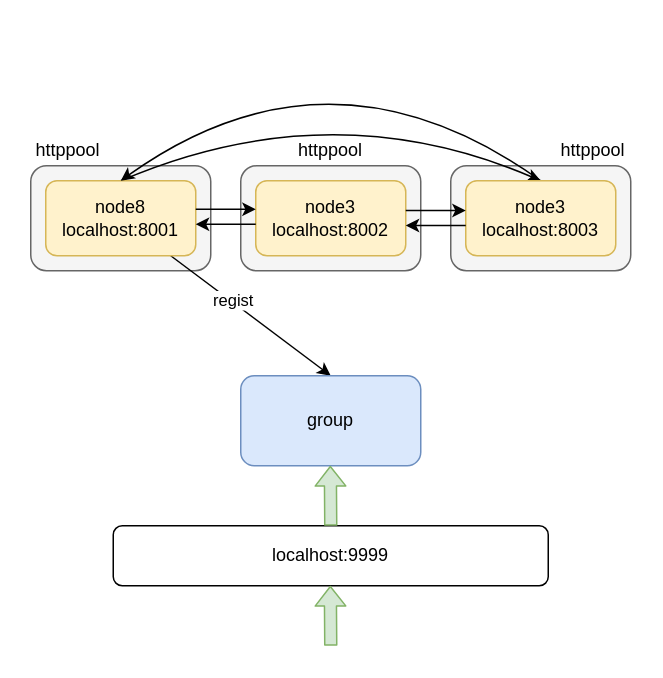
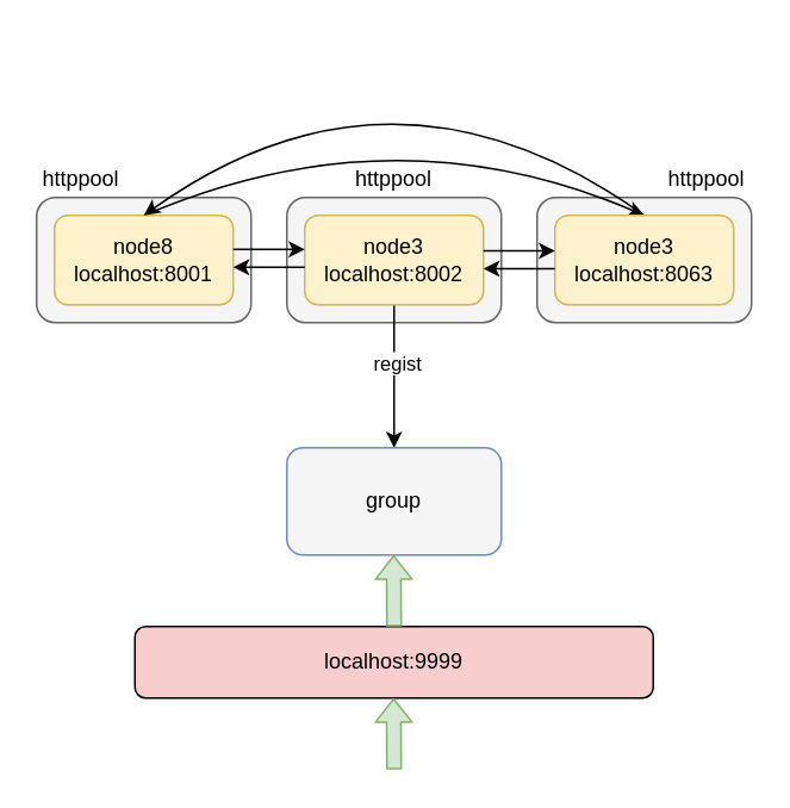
- <mxCell id="12" value="node3&lt;br&gt;localhost:8003" style="rounded=1;whiteSpace=wrap;html=1;fillColor=#fff2cc;strokeColor=#d6b656;" vertex="1" parent="1"><mxGeometry x="310" y="120" width="100" height="50" as="geometry" /></mxCell>
+ <mxCell id="12" value="node3&lt;br&gt;localhost:8063" style="rounded=1;whiteSpace=wrap;html=1;fillColor=#fff2cc;strokeColor=#d6b656;" vertex="1" parent="1"><mxGeometry x="310" y="120" width="100" height="50" as="geometry" /></mxCell>
+ <mxCell id="13" style="edgeStyle=none;curved=1;orthogonalLoop=1;jettySize=auto;html=1;elbow=vertical;" edge="1" parent="1" source="15" target="20"><mxGeometry relative="1" as="geometry" /></mxCell>
+ <mxCell id="14" value="regist" style="edgeLabel;html=1;align=center;verticalAlign=middle;resizable=0;points=[];" vertex="1" connectable="0" parent="13"><mxGeometry x="-0.193" y="1" relative="1" as="geometry"><mxPoint as="offset" /></mxGeometry></mxCell>
- <mxCell id="8" style="edgeStyle=none;curved=1;orthogonalLoop=1;jettySize=auto;html=1;entryX=0.5;entryY=0;entryDx=0;entryDy=0;elbow=vertical;" edge="1" parent="1" source="10" target="20"><mxGeometry relative="1" as="geometry" /></mxCell>
- <mxCell id="9" value="regist" style="edgeLabel;html=1;align=center;verticalAlign=middle;resizable=0;points=[];" vertex="1" connectable="0" parent="8"><mxGeometry x="-0.239" y="1" relative="1" as="geometry"><mxPoint as="offset" /></mxGeometry></mxCell>
- <mxCell id="20" value="group" style="rounded=1;whiteSpace=wrap;html=1;fillColor=#dae8fc;strokeColor=#6c8ebf;" vertex="1" parent="1"><mxGeometry x="160" y="250" width="120" height="60" as="geometry" /></mxCell>
+ <mxCell id="20" value="group" style="rounded=1;whiteSpace=wrap;html=1;fillColor=#f5f5f5;strokeColor=#6c8ebf;" vertex="1" parent="1"><mxGeometry x="160" y="250" width="120" height="60" as="geometry" /></mxCell>
- <mxCell id="22" value="localhost:9999" style="rounded=1;whiteSpace=wrap;html=1;" vertex="1" parent="1"><mxGeometry x="75" y="350" width="290" height="40" as="geometry" /></mxCell>
+ <mxCell id="22" value="localhost:9999" style="rounded=1;whiteSpace=wrap;html=1;fillColor=#f8cecc;" vertex="1" parent="1"><mxGeometry x="75" y="350" width="290" height="40" as="geometry" /></mxCell>
